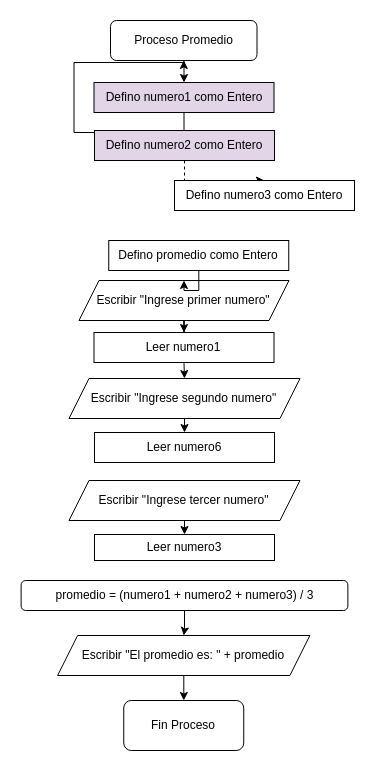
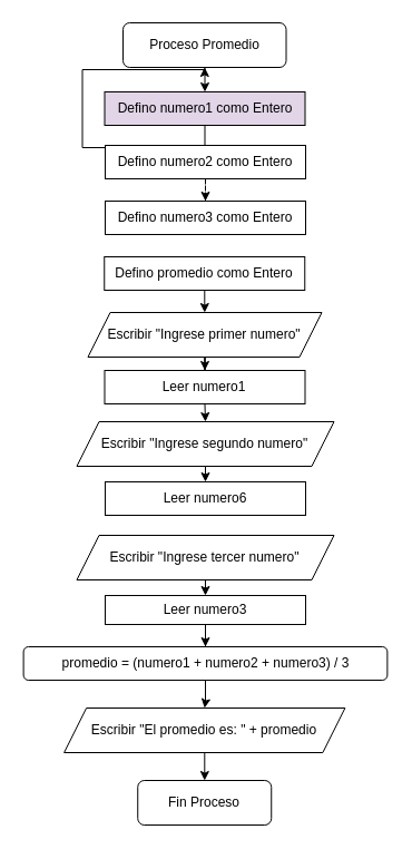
- <mxCell id="12" value="Defino numero2 como Entero" style="rounded=0;whiteSpace=wrap;html=1;fillColor=#e1d5e7;" parent="1" vertex="1"><mxGeometry x="94" y="130" width="180" height="30" as="geometry" /></mxCell>
+ <mxCell id="12" value="Defino numero2 como Entero" style="rounded=0;whiteSpace=wrap;html=1;" parent="1" vertex="1"><mxGeometry x="94" y="130" width="180" height="30" as="geometry" /></mxCell>
- <mxCell id="16" value="Defino numero3 como Entero" style="rounded=0;whiteSpace=wrap;html=1;" parent="1" vertex="1"><mxGeometry x="174" y="180" width="180" height="30" as="geometry" /></mxCell>
+ <mxCell id="16" value="Defino numero3 como Entero" style="rounded=0;whiteSpace=wrap;html=1;" parent="1" vertex="1"><mxGeometry x="94" y="180" width="180" height="30" as="geometry" /></mxCell>
- <mxCell id="22" value="Defino promedio como Entero" style="rounded=0;whiteSpace=wrap;html=1;" vertex="1" parent="1"><mxGeometry x="108.25" y="240" width="180" height="30" as="geometry" /></mxCell>
+ <mxCell id="22" value="Defino promedio como Entero" style="rounded=0;whiteSpace=wrap;html=1;" vertex="1" parent="1"><mxGeometry x="93.25" y="230" width="180" height="30" as="geometry" /></mxCell>
+ <mxCell id="25" style="edgeStyle=orthogonalEdgeStyle;rounded=0;orthogonalLoop=1;jettySize=auto;html=1;entryX=0.5;entryY=0;entryDx=0;entryDy=0;" edge="1" parent="1" source="26" target="18"><mxGeometry relative="1" as="geometry" /></mxCell>
- <mxCell id="6" value="Fin Proceso" style="rounded=1;whiteSpace=wrap;html=1;" parent="1" vertex="1"><mxGeometry x="123.24" y="700" width="120" height="50" as="geometry" /></mxCell>
+ <mxCell id="6" value="Fin Proceso" style="rounded=1;whiteSpace=wrap;html=1;" parent="1" vertex="1"><mxGeometry x="123.24" y="700" width="120" height="40" as="geometry" /></mxCell>
